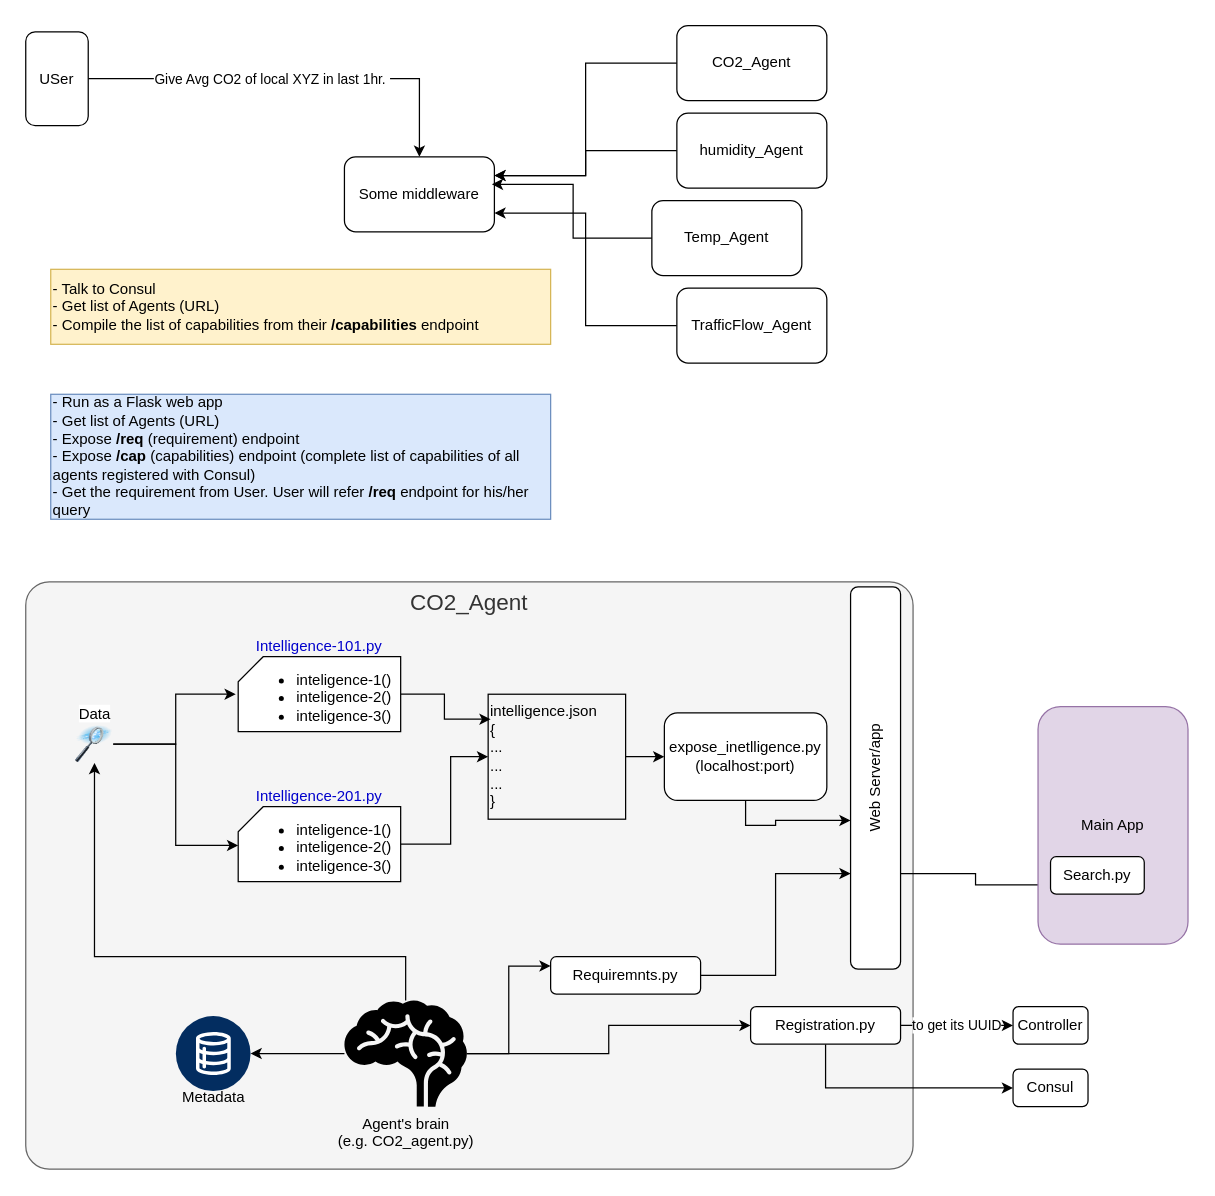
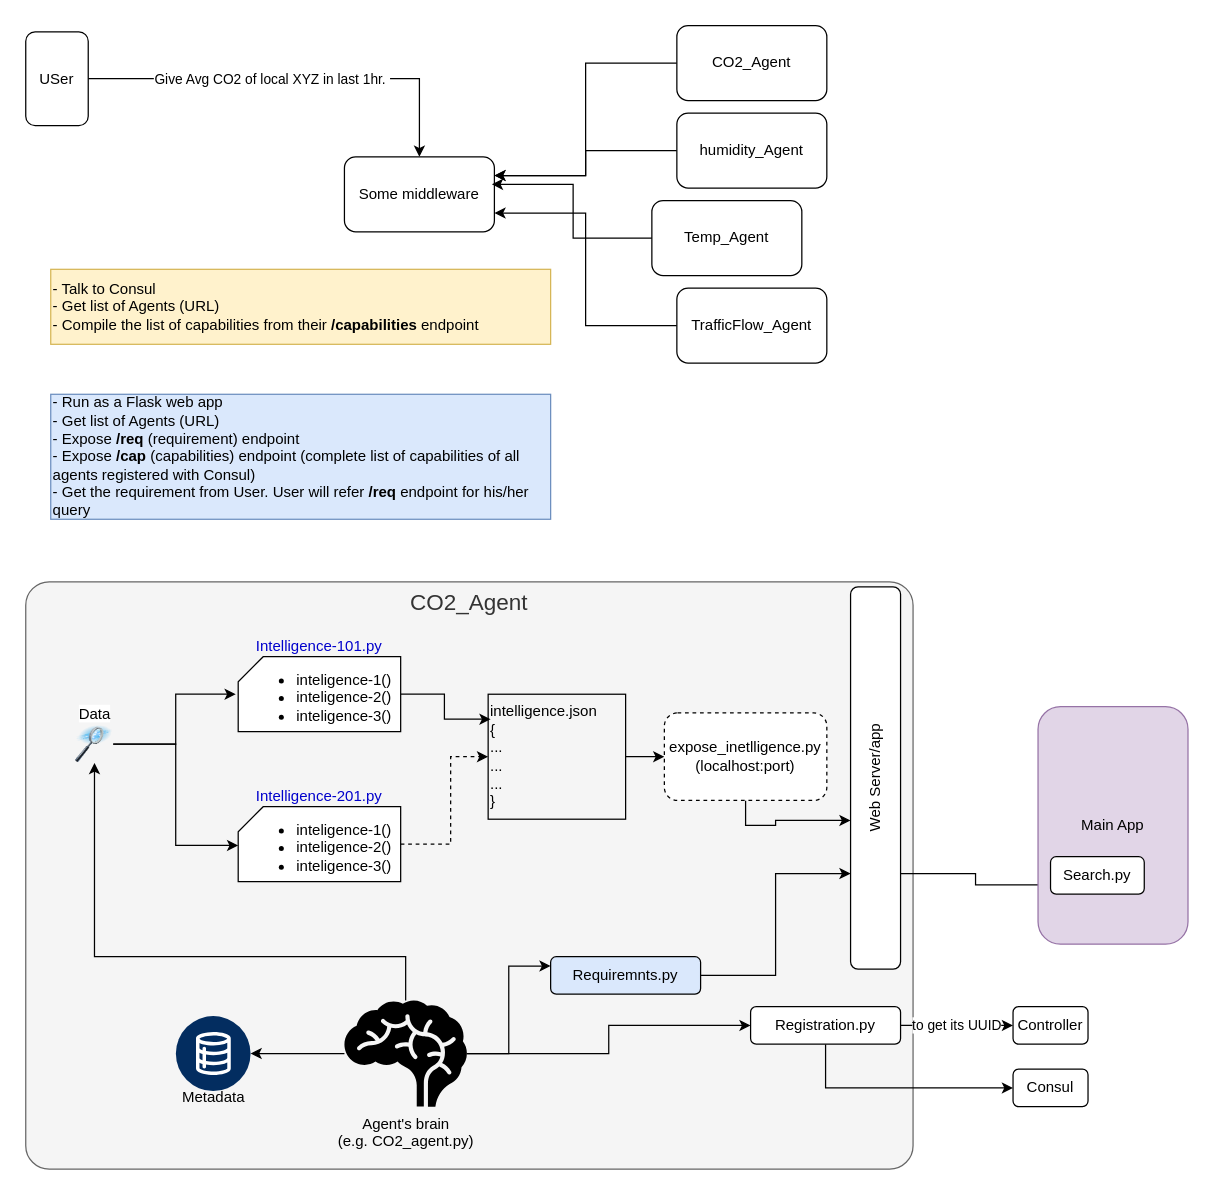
- <mxCell id="23" value="expose_inetlligence.py&lt;div&gt;(localhost:port)&lt;/div&gt;" style="rounded=1;whiteSpace=wrap;html=1;" parent="1" vertex="1"><mxGeometry x="531" y="570" width="130" height="70" as="geometry" /></mxCell>
+ <mxCell id="23" value="expose_inetlligence.py&lt;div&gt;(localhost:port)&lt;/div&gt;" style="rounded=1;whiteSpace=wrap;html=1;dashed=1;" parent="1" vertex="1"><mxGeometry x="531" y="570" width="130" height="70" as="geometry" /></mxCell>
- <mxCell id="19" style="edgeStyle=orthogonalEdgeStyle;rounded=0;orthogonalLoop=1;jettySize=auto;html=1;" parent="1" source="18" target="21" edge="1"><mxGeometry relative="1" as="geometry"><mxPoint x="380.99" y="573.01" as="targetPoint" /><Array as="points"><mxPoint x="360" y="675" /><mxPoint x="360" y="605" /></Array></mxGeometry></mxCell>
+ <mxCell id="19" style="edgeStyle=orthogonalEdgeStyle;rounded=0;orthogonalLoop=1;jettySize=auto;html=1;dashed=1;" parent="1" source="18" target="21" edge="1"><mxGeometry relative="1" as="geometry"><mxPoint x="380.99" y="573.01" as="targetPoint" /><Array as="points"><mxPoint x="360" y="675" /><mxPoint x="360" y="605" /></Array></mxGeometry></mxCell>
- <mxCell id="27" value="Requiremnts.py" style="rounded=1;whiteSpace=wrap;html=1;" parent="1" vertex="1"><mxGeometry x="440" y="765" width="120" height="30" as="geometry" /></mxCell>
+ <mxCell id="27" value="Requiremnts.py" style="rounded=1;whiteSpace=wrap;html=1;fillColor=#dae8fc;" parent="1" vertex="1"><mxGeometry x="440" y="765" width="120" height="30" as="geometry" /></mxCell>
